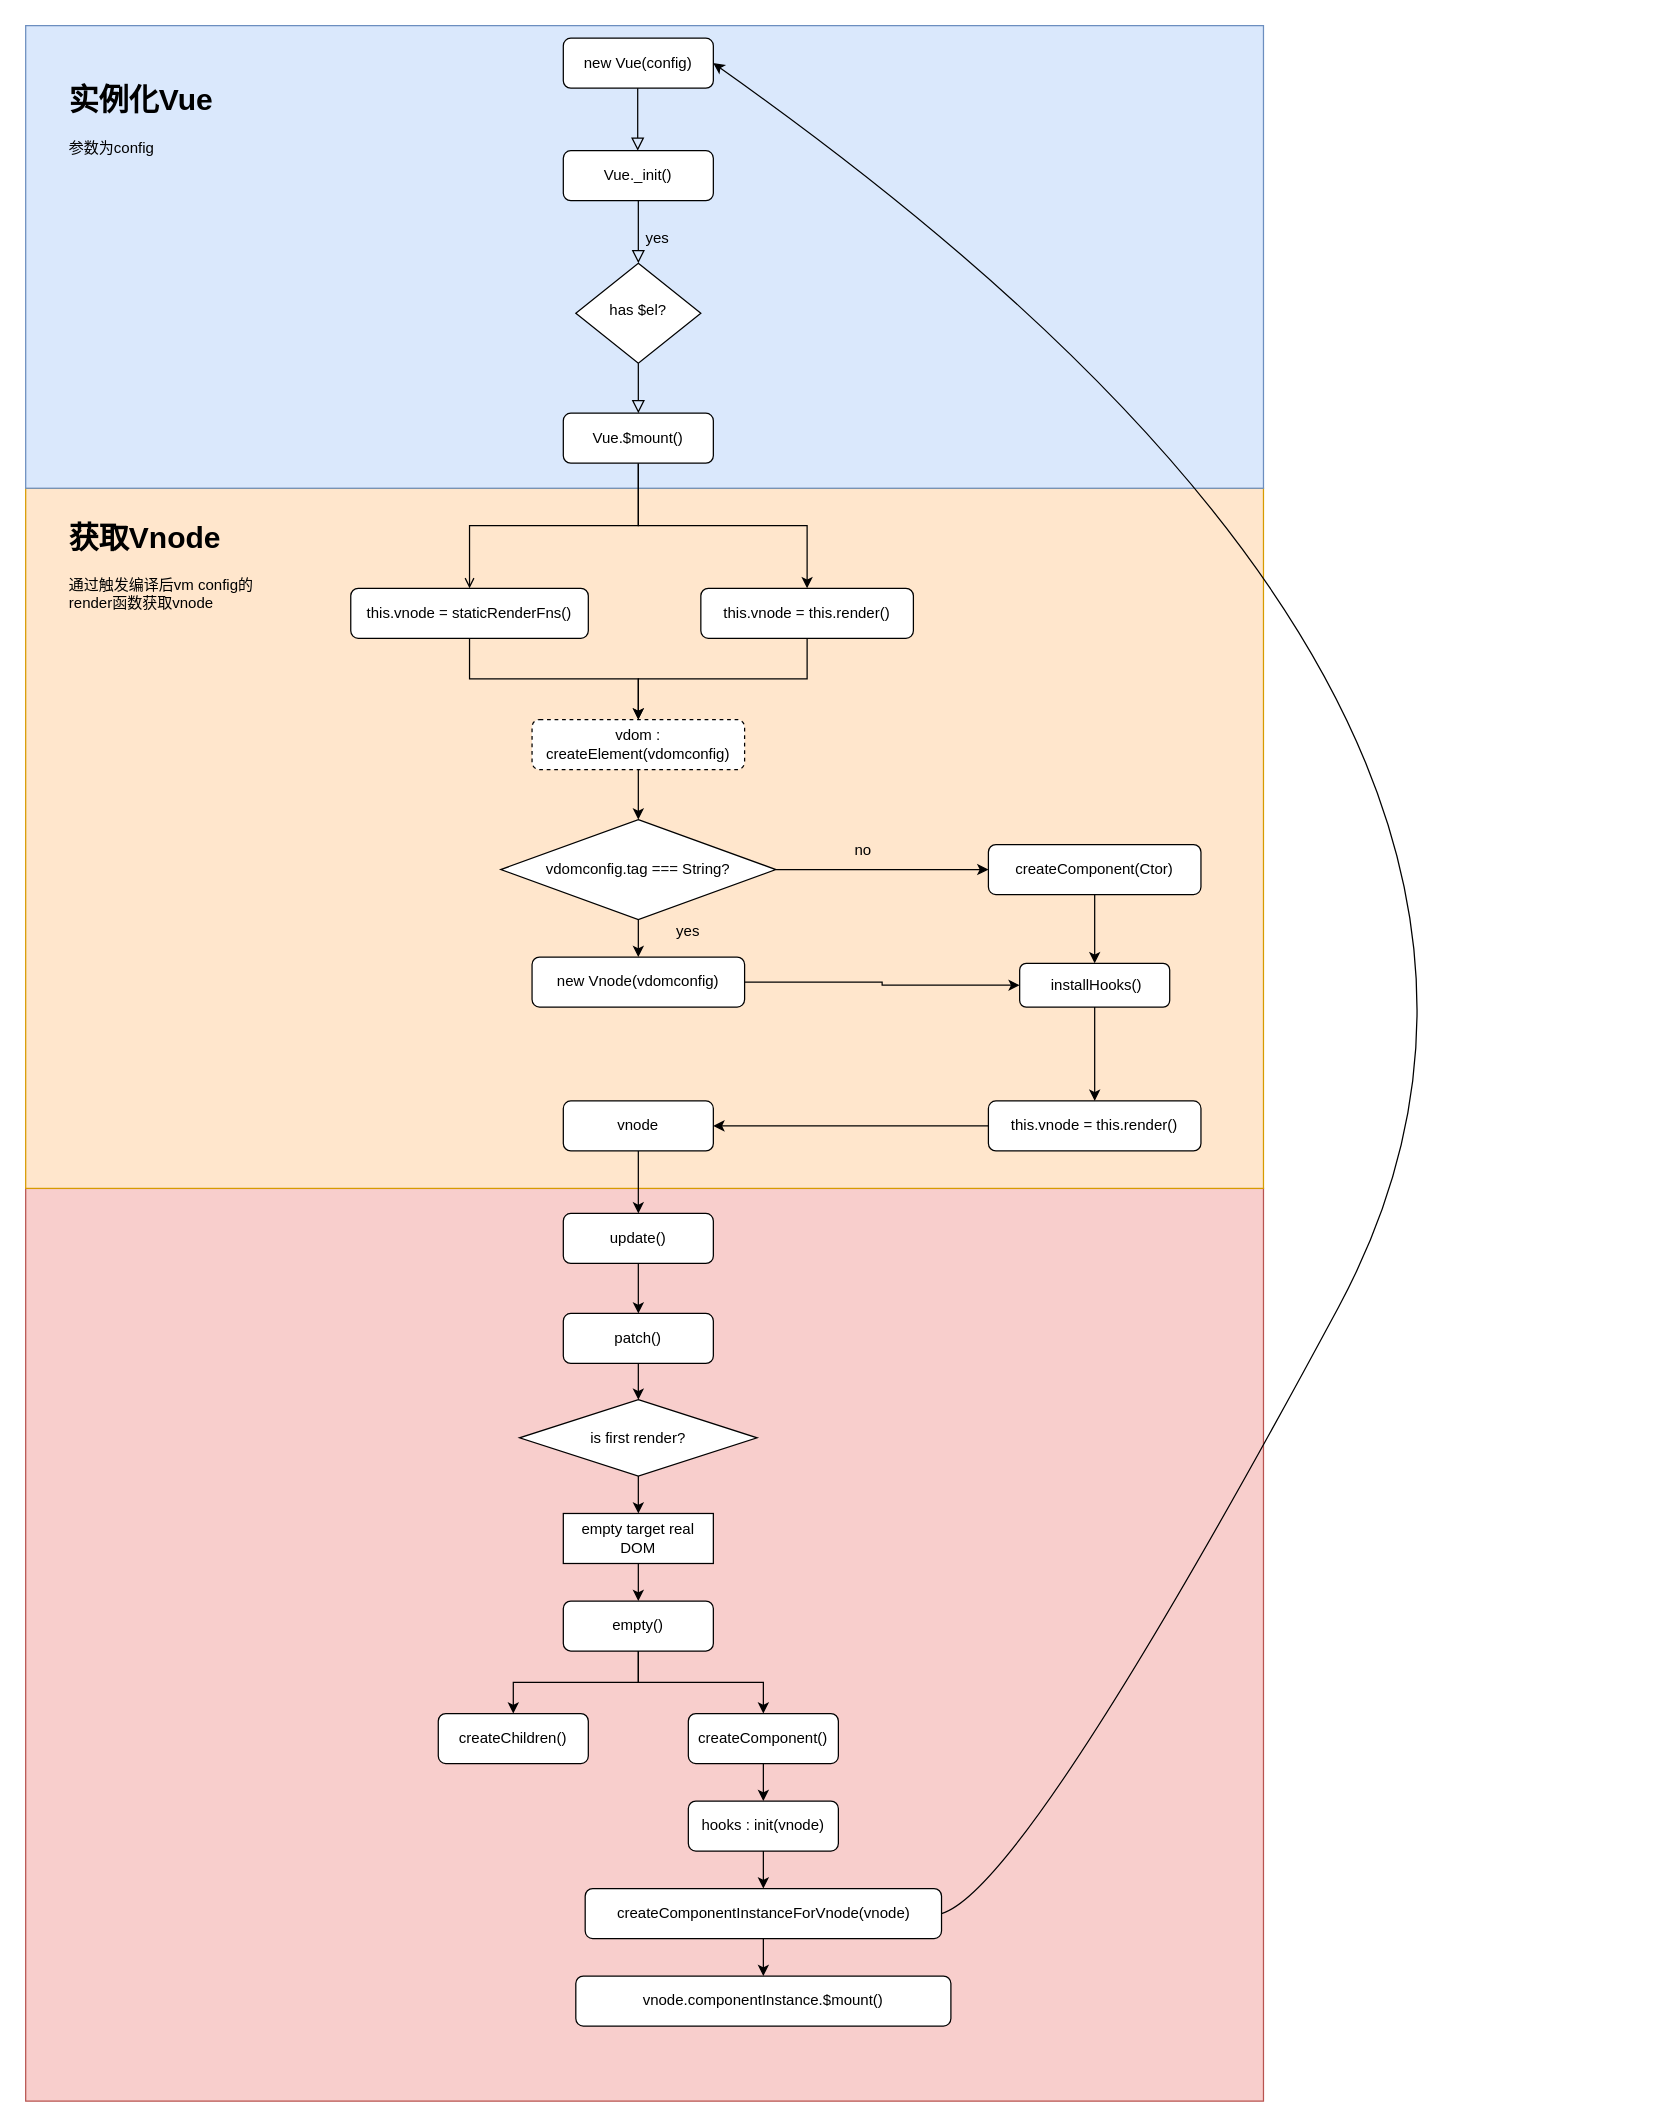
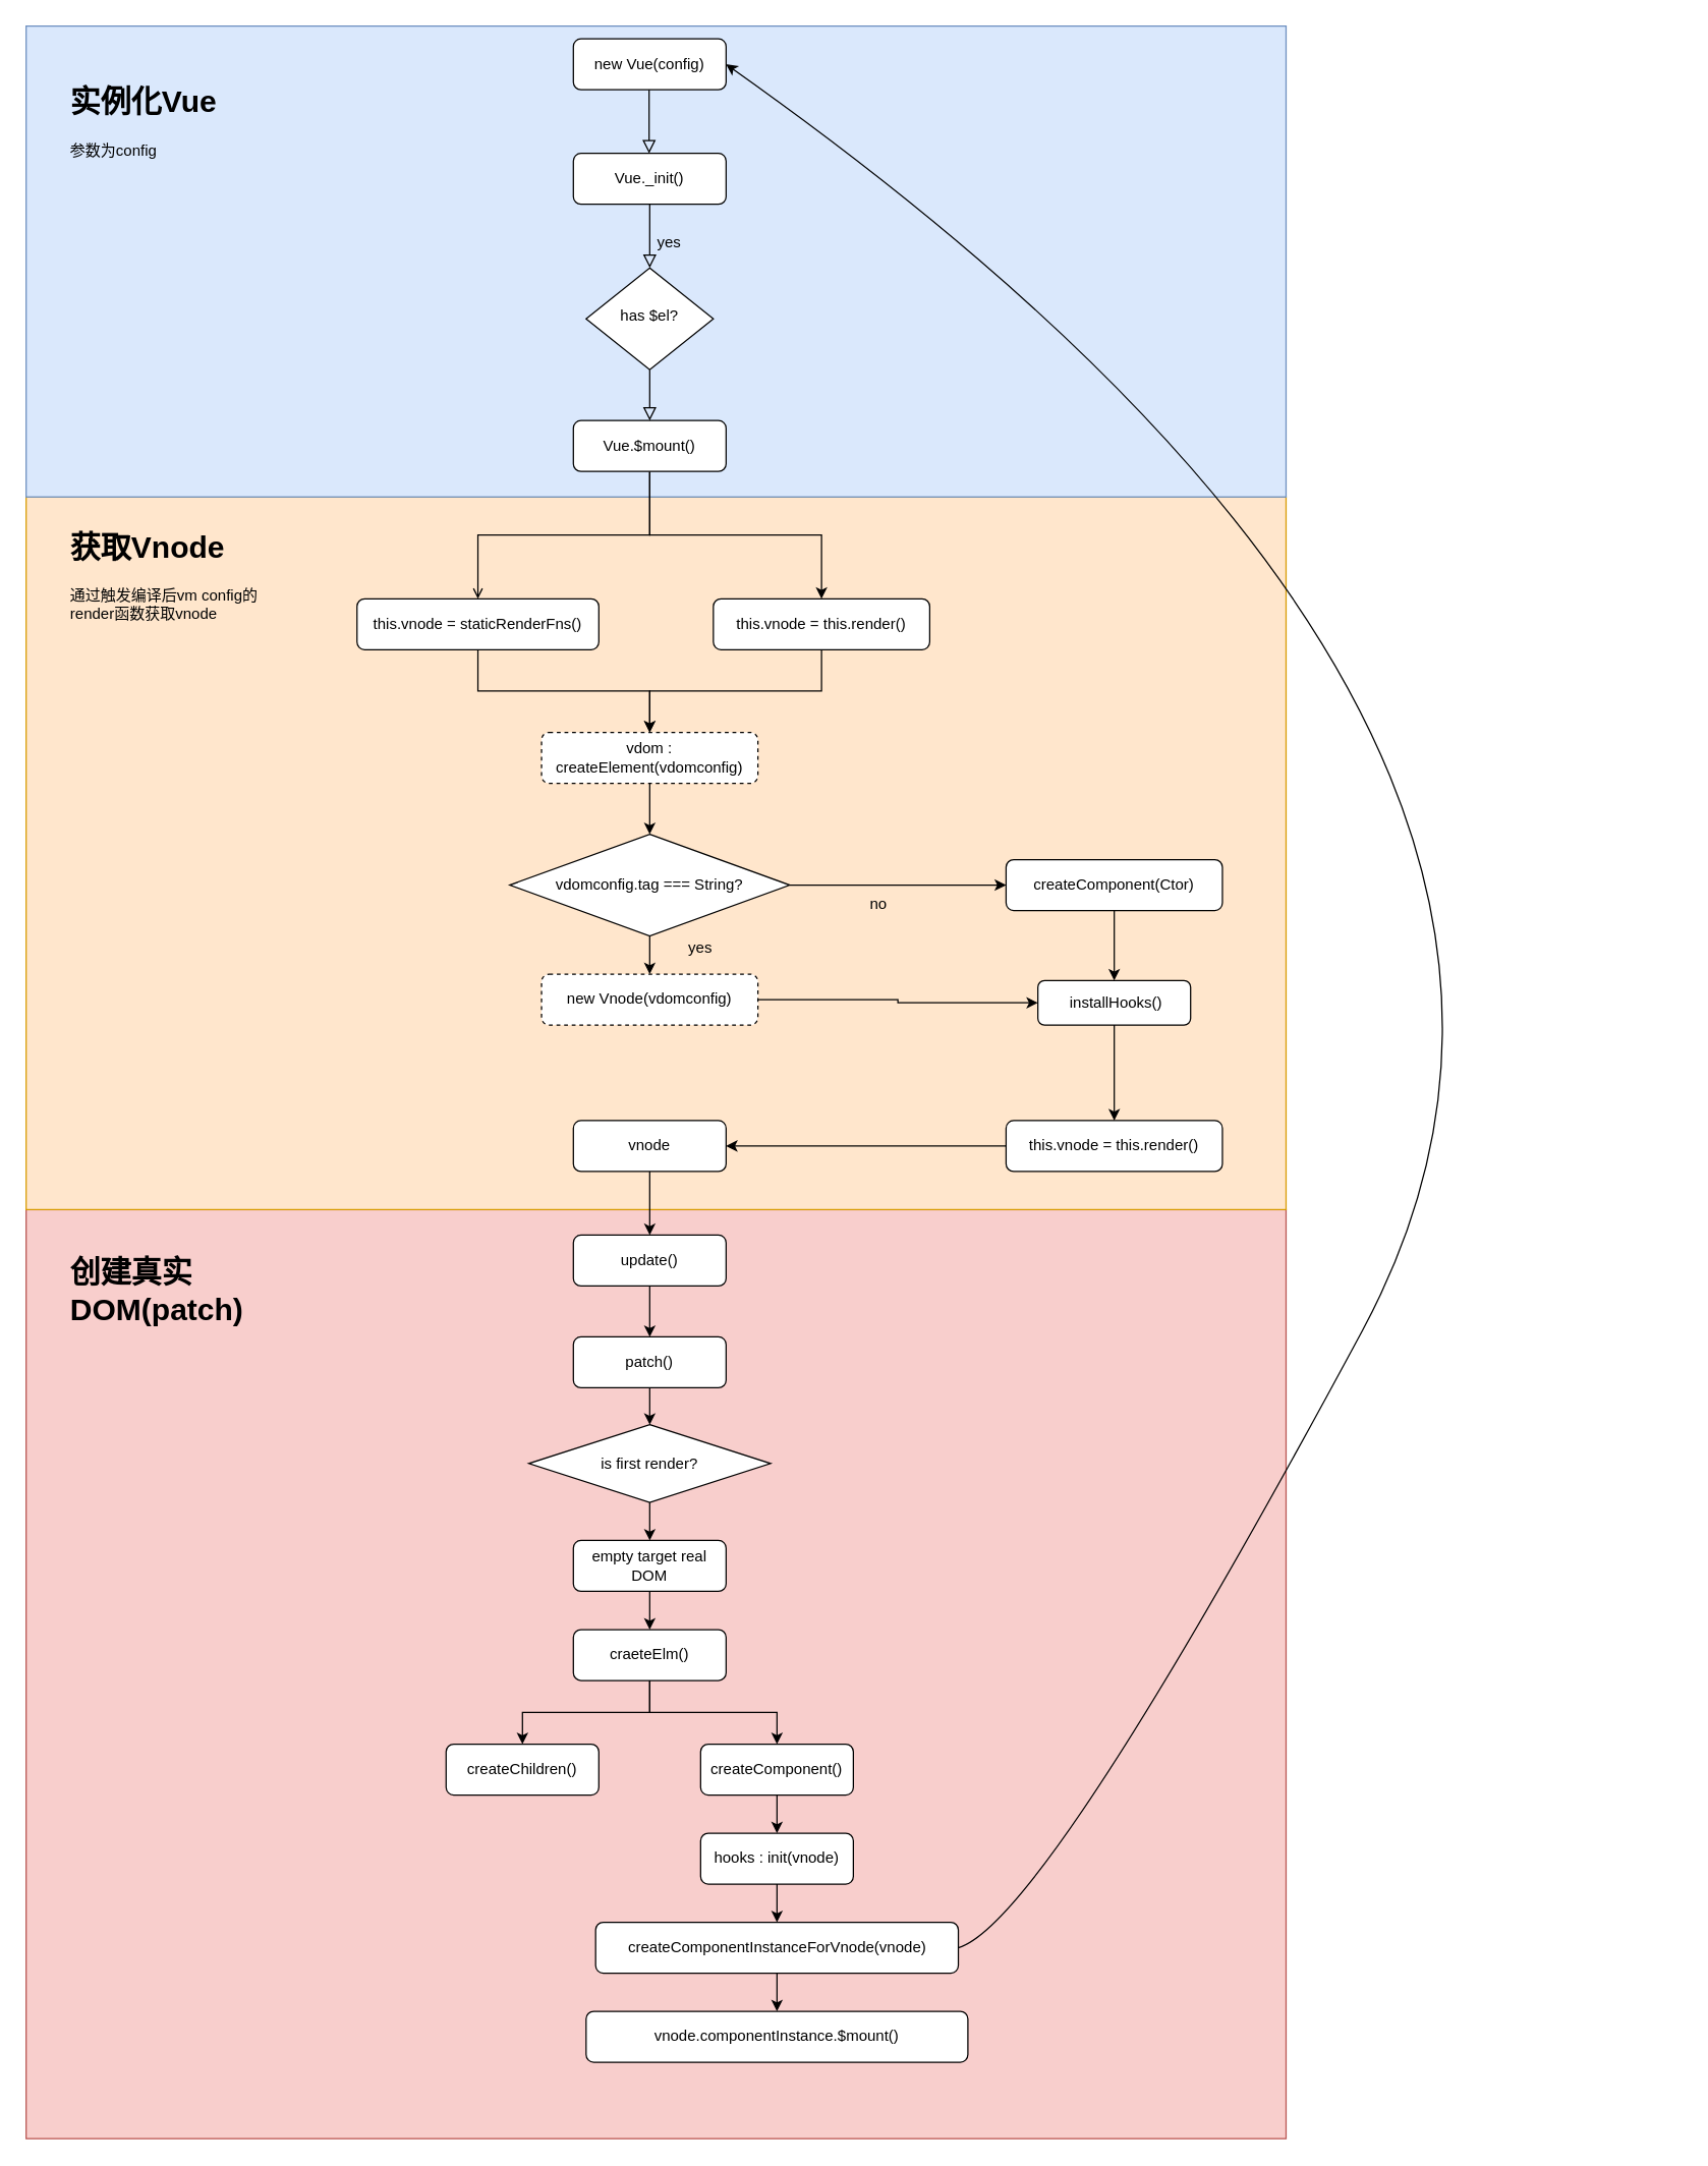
- <mxCell id="33" value="no" style="text;html=1;strokeColor=none;fillColor=none;align=center;verticalAlign=middle;whiteSpace=wrap;rounded=0;" vertex="1" parent="1"><mxGeometry x="670" y="670" width="40" height="20" as="geometry" /></mxCell>
+ <mxCell id="33" value="no" style="text;html=1;strokeColor=none;fillColor=none;align=center;verticalAlign=middle;whiteSpace=wrap;rounded=0;" vertex="1" parent="1"><mxGeometry x="670" y="700" width="40" height="20" as="geometry" /></mxCell>
- <mxCell id="29" value="new Vnode(vdomconfig)" style="rounded=1;whiteSpace=wrap;html=1;fontSize=12;glass=0;strokeWidth=1;shadow=0;" vertex="1" parent="1"><mxGeometry x="425" y="765" width="170" height="40" as="geometry" /></mxCell>
+ <mxCell id="29" value="new Vnode(vdomconfig)" style="rounded=1;whiteSpace=wrap;html=1;fontSize=12;glass=0;strokeWidth=1;shadow=0;dashed=1;" vertex="1" parent="1"><mxGeometry x="425" y="765" width="170" height="40" as="geometry" /></mxCell>
+ <mxCell id="52" value="&lt;h1&gt;创建真实DOM(patch)&lt;/h1&gt;" style="text;html=1;strokeColor=none;fillColor=none;spacing=5;spacingTop=-20;whiteSpace=wrap;overflow=hidden;rounded=0;" vertex="1" parent="1"><mxGeometry x="50" y="980" width="230" height="120" as="geometry" /></mxCell>
- <mxCell id="45" value="empty target real DOM" style="whiteSpace=wrap;html=1;rounded=0;" vertex="1" parent="1"><mxGeometry x="450" y="1210" width="120" height="40" as="geometry" /></mxCell>
+ <mxCell id="45" value="empty target real DOM" style="rounded=1;whiteSpace=wrap;html=1;" vertex="1" parent="1"><mxGeometry x="450" y="1210" width="120" height="40" as="geometry" /></mxCell>
- <mxCell id="48" value="empty()" style="rounded=1;whiteSpace=wrap;html=1;" vertex="1" parent="1"><mxGeometry x="450" y="1280" width="120" height="40" as="geometry" /></mxCell>
+ <mxCell id="48" value="craeteElm()" style="rounded=1;whiteSpace=wrap;html=1;" vertex="1" parent="1"><mxGeometry x="450" y="1280" width="120" height="40" as="geometry" /></mxCell>
